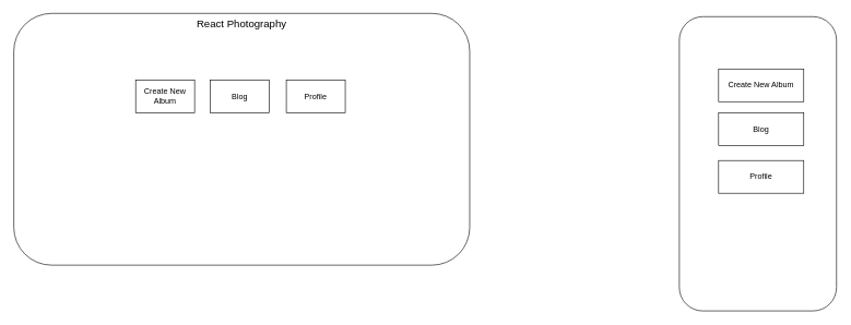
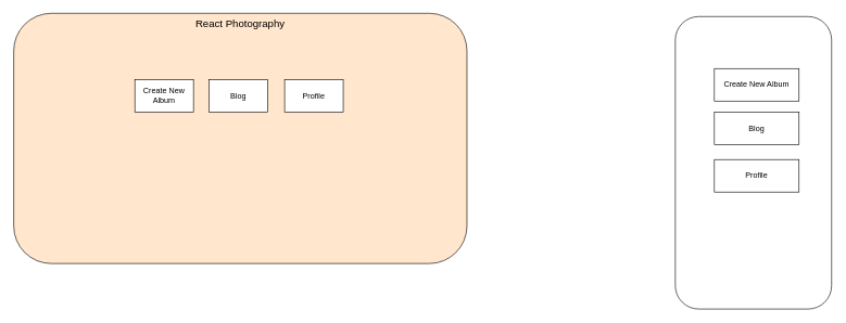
- <mxCell id="2" value="React Photography" style="rounded=1;whiteSpace=wrap;html=1;verticalAlign=top;fontSize=16;" parent="1" vertex="1"><mxGeometry x="20" y="20" width="696" height="385" as="geometry" /></mxCell>
+ <mxCell id="2" value="React Photography" style="rounded=1;whiteSpace=wrap;html=1;verticalAlign=top;fontSize=16;fillColor=#ffe6cc;" parent="1" vertex="1"><mxGeometry x="20" y="20" width="696" height="385" as="geometry" /></mxCell>
